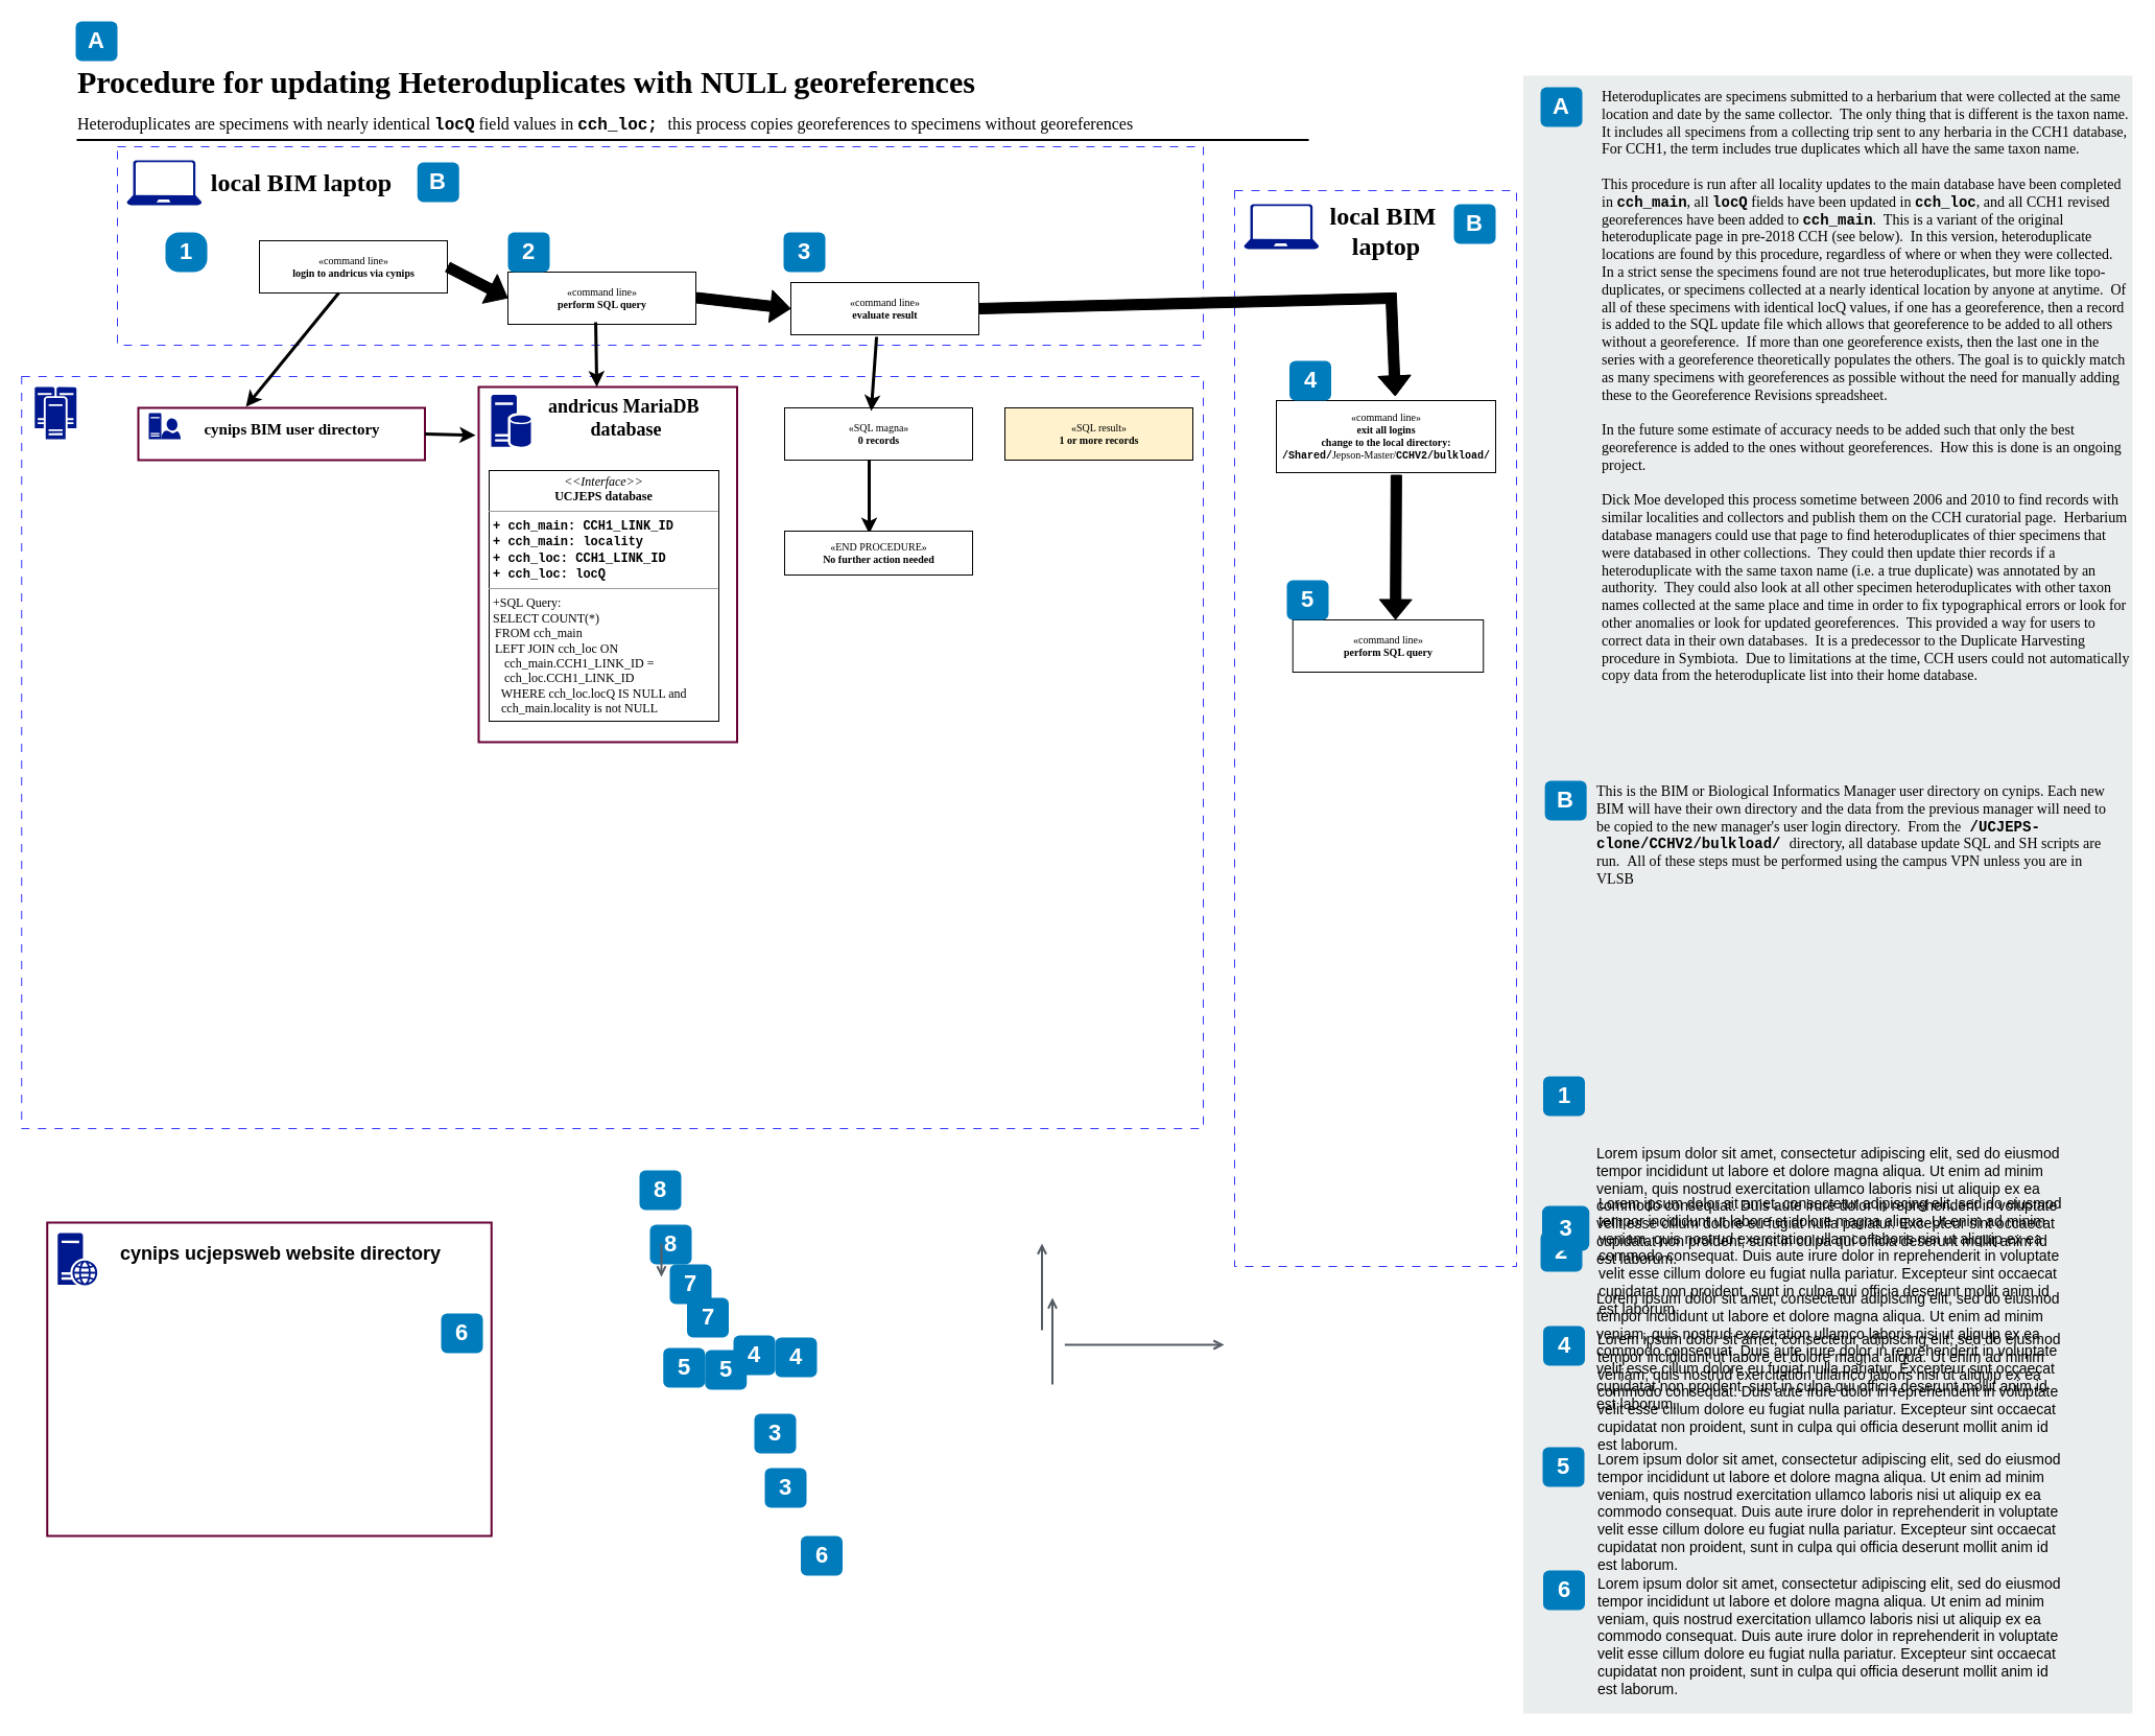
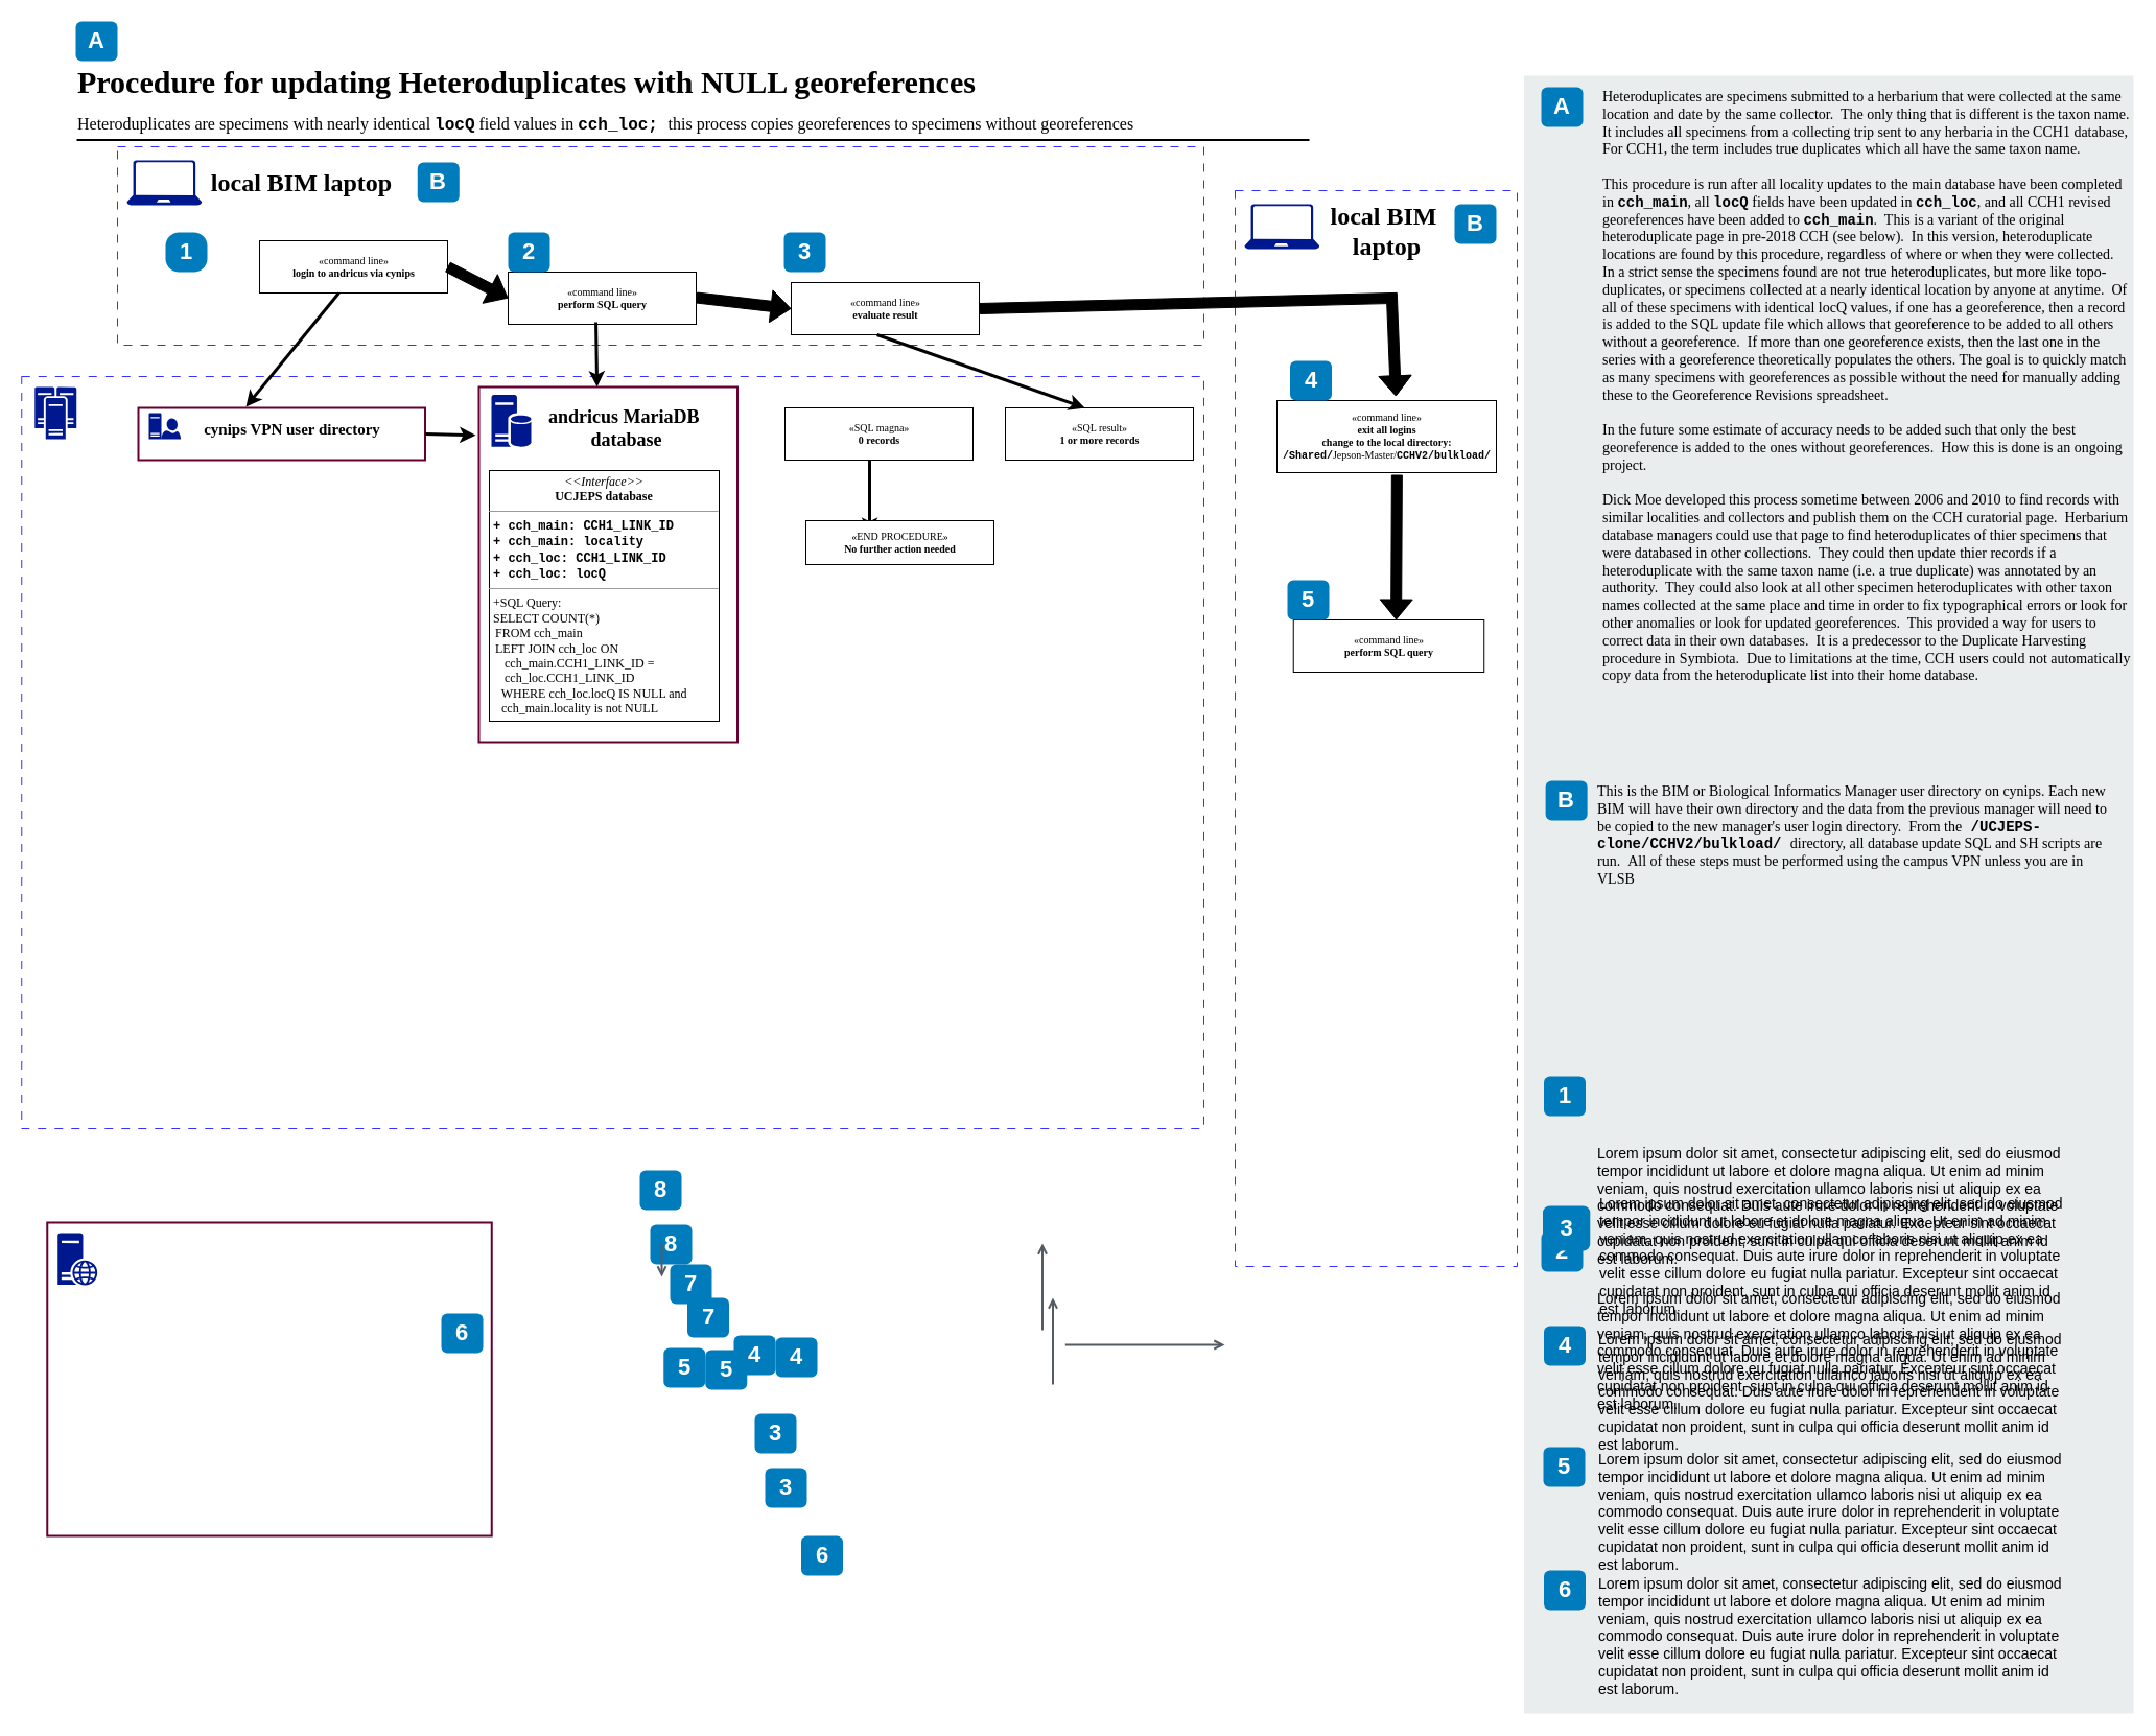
- <mxCell id="61" value="" style="endArrow=classic;html=1;rounded=0;exitX=0.456;exitY=1.04;exitDx=0;exitDy=0;exitPerimeter=0;entryX=0.461;entryY=0.06;entryDx=0;entryDy=0;entryPerimeter=0;strokeWidth=3;" parent="1" source="40" target="26" edge="1"><mxGeometry width="50" height="50" relative="1" as="geometry"><mxPoint x="580" y="318" as="sourcePoint" /><mxPoint x="581" y="370" as="targetPoint" /></mxGeometry></mxCell>
+ <mxCell id="62" value="" style="endArrow=classic;html=1;rounded=0;exitX=0.456;exitY=1;exitDx=0;exitDy=0;exitPerimeter=0;entryX=0.422;entryY=0;entryDx=0;entryDy=0;entryPerimeter=0;strokeWidth=3;" parent="1" source="40" target="27" edge="1"><mxGeometry width="50" height="50" relative="1" as="geometry"><mxPoint x="844" y="322" as="sourcePoint" /><mxPoint x="844" y="393" as="targetPoint" /></mxGeometry></mxCell>
- <mxCell id="17" value="andricus MariaDB&amp;nbsp;&lt;div&gt;database&lt;/div&gt;" style="text;strokeColor=none;fillColor=none;html=1;fontSize=18;fontStyle=1;verticalAlign=middle;align=center;fontFamily=Tahoma;" parent="16" vertex="1"><mxGeometry x="61.75" y="10" width="158.25" height="40" as="geometry" /></mxCell>
+ <mxCell id="17" value="andricus MariaDB&amp;nbsp;&lt;div&gt;database&lt;/div&gt;" style="text;strokeColor=none;fillColor=none;html=1;fontSize=18;fontStyle=1;verticalAlign=middle;align=center;fontFamily=Tahoma;" parent="16" vertex="1"><mxGeometry x="61.75" y="20" width="158.25" height="40" as="geometry" /></mxCell>
- <mxCell id="21" value="cynips BIM user directory" style="text;strokeColor=none;fillColor=none;html=1;fontSize=15;fontStyle=1;verticalAlign=middle;align=center;fontFamily=Tahoma;" parent="20" vertex="1"><mxGeometry x="40.55" width="212.5" height="40" as="geometry" /></mxCell>
+ <mxCell id="21" value="cynips VPN user directory" style="text;strokeColor=none;fillColor=none;html=1;fontSize=15;fontStyle=1;verticalAlign=middle;align=center;fontFamily=Tahoma;" parent="20" vertex="1"><mxGeometry x="40.55" width="212.5" height="40" as="geometry" /></mxCell>
- <mxCell id="27" value="«SQL result»&lt;br&gt;&lt;b&gt;1 or more records&lt;/b&gt;" style="html=1;rounded=0;shadow=0;comic=0;labelBackgroundColor=none;strokeWidth=1;fontFamily=Tahoma;fontSize=10;align=center;fillColor=#fff2cc;" parent="12" vertex="1"><mxGeometry x="941.75" y="30" width="180" height="50" as="geometry" /></mxCell>
+ <mxCell id="27" value="«SQL result»&lt;br&gt;&lt;b&gt;1 or more records&lt;/b&gt;" style="html=1;rounded=0;shadow=0;comic=0;labelBackgroundColor=none;strokeWidth=1;fontFamily=Tahoma;fontSize=10;align=center;" parent="12" vertex="1"><mxGeometry x="941.75" y="30" width="180" height="50" as="geometry" /></mxCell>
- <mxCell id="29" value="«END PROCEDURE»&lt;div&gt;&lt;b&gt;No further action needed&lt;/b&gt;&lt;/div&gt;" style="html=1;rounded=0;shadow=0;comic=0;labelBackgroundColor=none;strokeWidth=1;fontFamily=Tahoma;fontSize=10;align=center;" parent="12" vertex="1"><mxGeometry x="730.75" y="148" width="180" height="42" as="geometry" /></mxCell>
+ <mxCell id="29" value="«END PROCEDURE»&lt;div&gt;&lt;b&gt;No further action needed&lt;/b&gt;&lt;/div&gt;" style="html=1;rounded=0;shadow=0;comic=0;labelBackgroundColor=none;strokeWidth=1;fontFamily=Tahoma;fontSize=10;align=center;" parent="12" vertex="1"><mxGeometry x="750.75" y="138" width="180" height="42" as="geometry" /></mxCell>
- <mxCell id="14" value="cynips ucjepsweb website directory" style="text;strokeColor=none;fillColor=none;html=1;fontSize=18;fontStyle=1;verticalAlign=middle;align=center;" parent="13" vertex="1"><mxGeometry x="48" y="10" width="350" height="40" as="geometry" /></mxCell>
